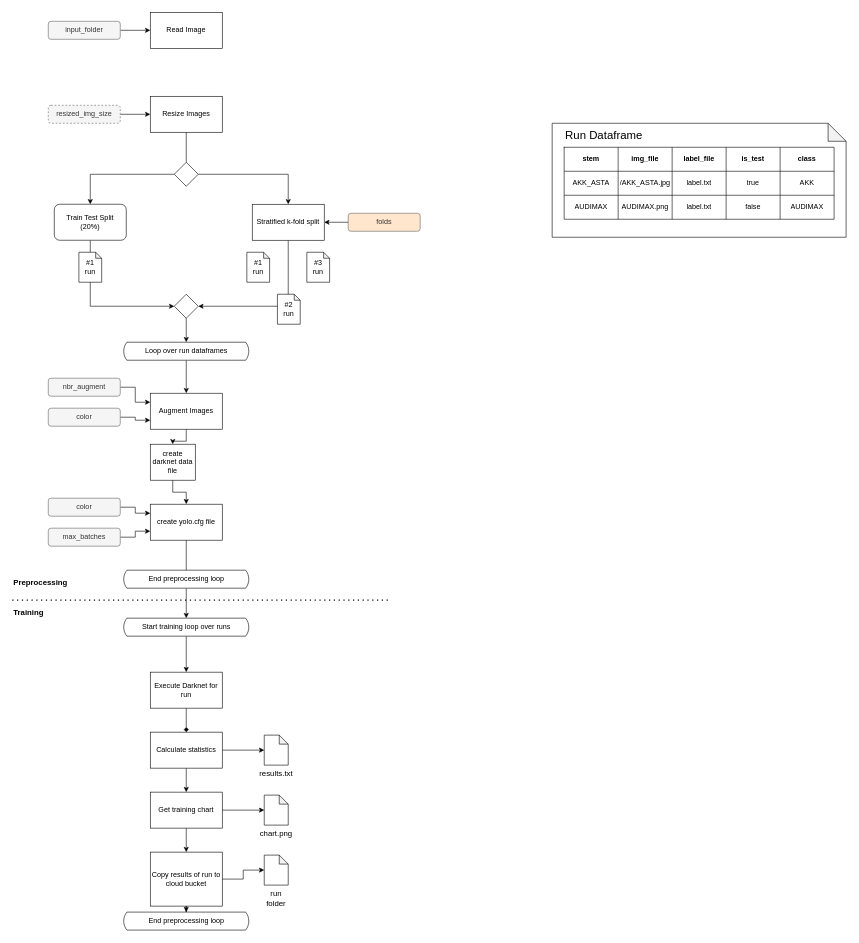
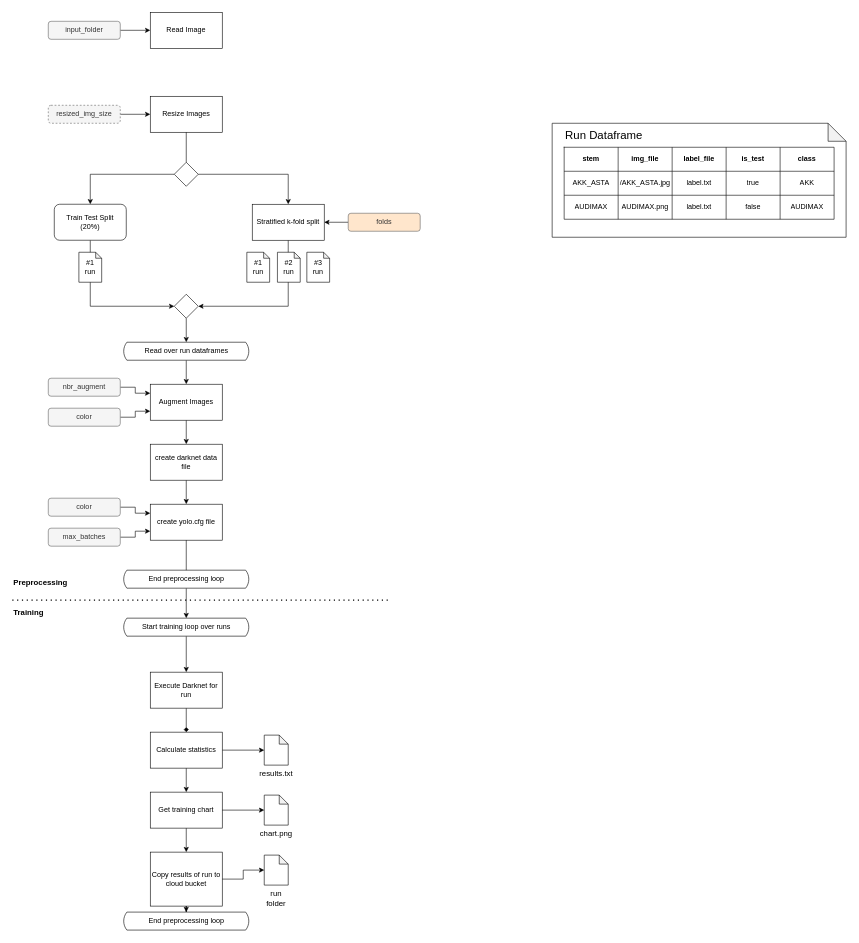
- <mxCell id="18" value="#2&lt;br&gt;run" style="shape=note;whiteSpace=wrap;html=1;backgroundOutline=1;darkOpacity=0.05;size=10;" parent="1" vertex="1"><mxGeometry x="462" y="490" width="38" height="50" as="geometry" /></mxCell>
+ <mxCell id="18" value="#2&lt;br&gt;run" style="shape=note;whiteSpace=wrap;html=1;backgroundOutline=1;darkOpacity=0.05;size=10;" parent="1" vertex="1"><mxGeometry x="462" y="420" width="38" height="50" as="geometry" /></mxCell>
- <mxCell id="23" value="Loop over run dataframes" style="html=1;dashed=0;whitespace=wrap;shape=mxgraph.dfd.loop" parent="1" vertex="1"><mxGeometry x="205" y="570" width="210" height="30" as="geometry" /></mxCell>
+ <mxCell id="23" value="Read over run dataframes" style="html=1;dashed=0;whitespace=wrap;shape=mxgraph.dfd.loop" parent="1" vertex="1"><mxGeometry x="205" y="570" width="210" height="30" as="geometry" /></mxCell>
- <mxCell id="25" value="Augment Images" style="whiteSpace=wrap;html=1;dashed=0;" parent="1" vertex="1"><mxGeometry x="250" y="655" width="120" height="60" as="geometry" /></mxCell>
+ <mxCell id="25" value="Augment Images" style="whiteSpace=wrap;html=1;dashed=0;" parent="1" vertex="1"><mxGeometry x="250" y="640" width="120" height="60" as="geometry" /></mxCell>
- <mxCell id="31" value="create darknet data file" style="whiteSpace=wrap;html=1;dashed=0;" parent="1" vertex="1"><mxGeometry x="250" y="740" width="75" height="60" as="geometry" /></mxCell>
+ <mxCell id="31" value="create darknet data file" style="whiteSpace=wrap;html=1;dashed=0;" parent="1" vertex="1"><mxGeometry x="250" y="740" width="120" height="60" as="geometry" /></mxCell>
